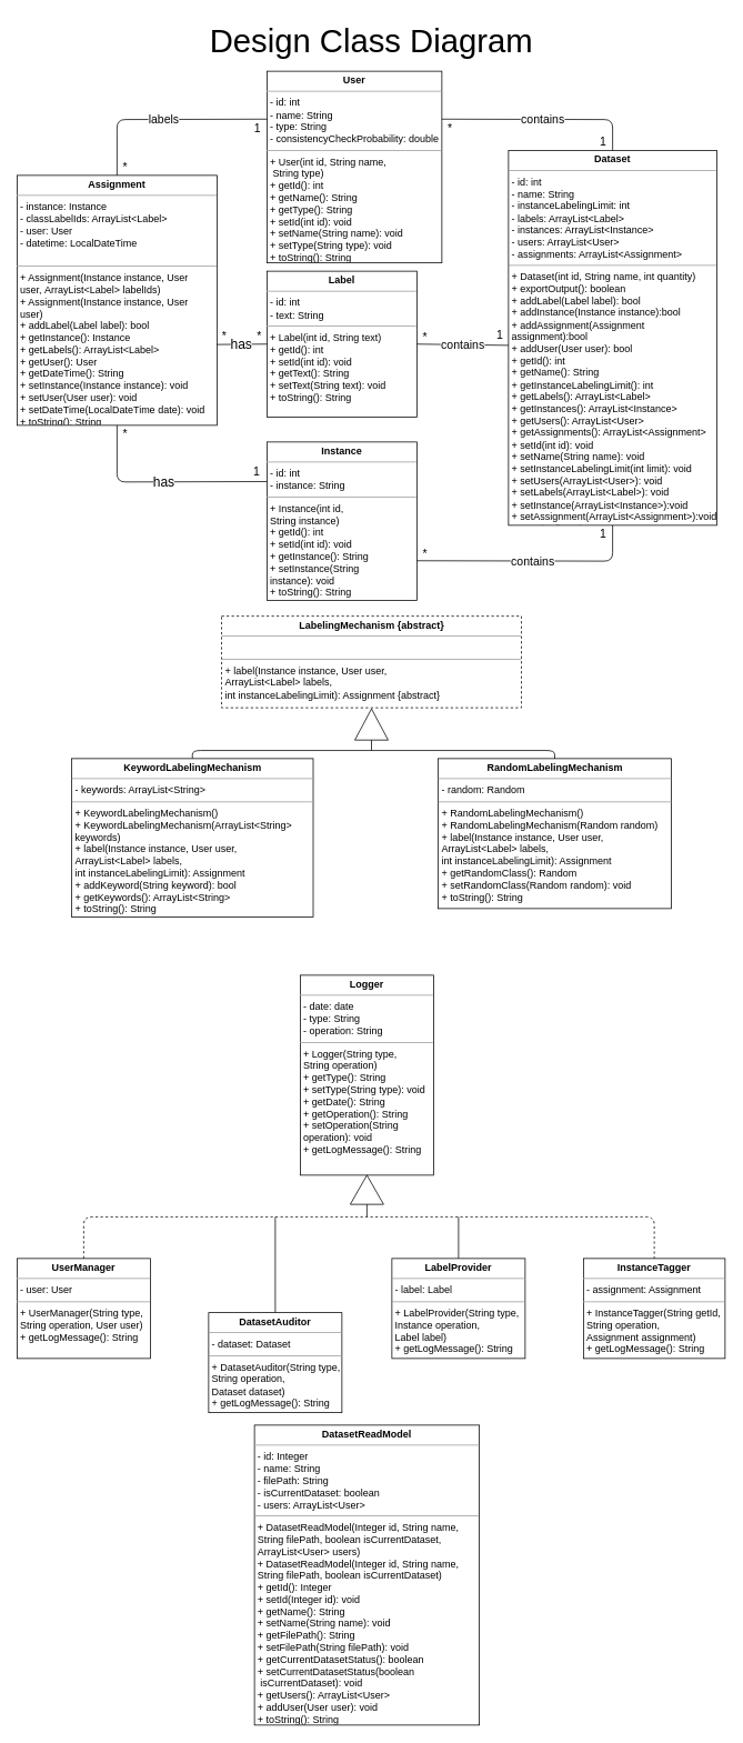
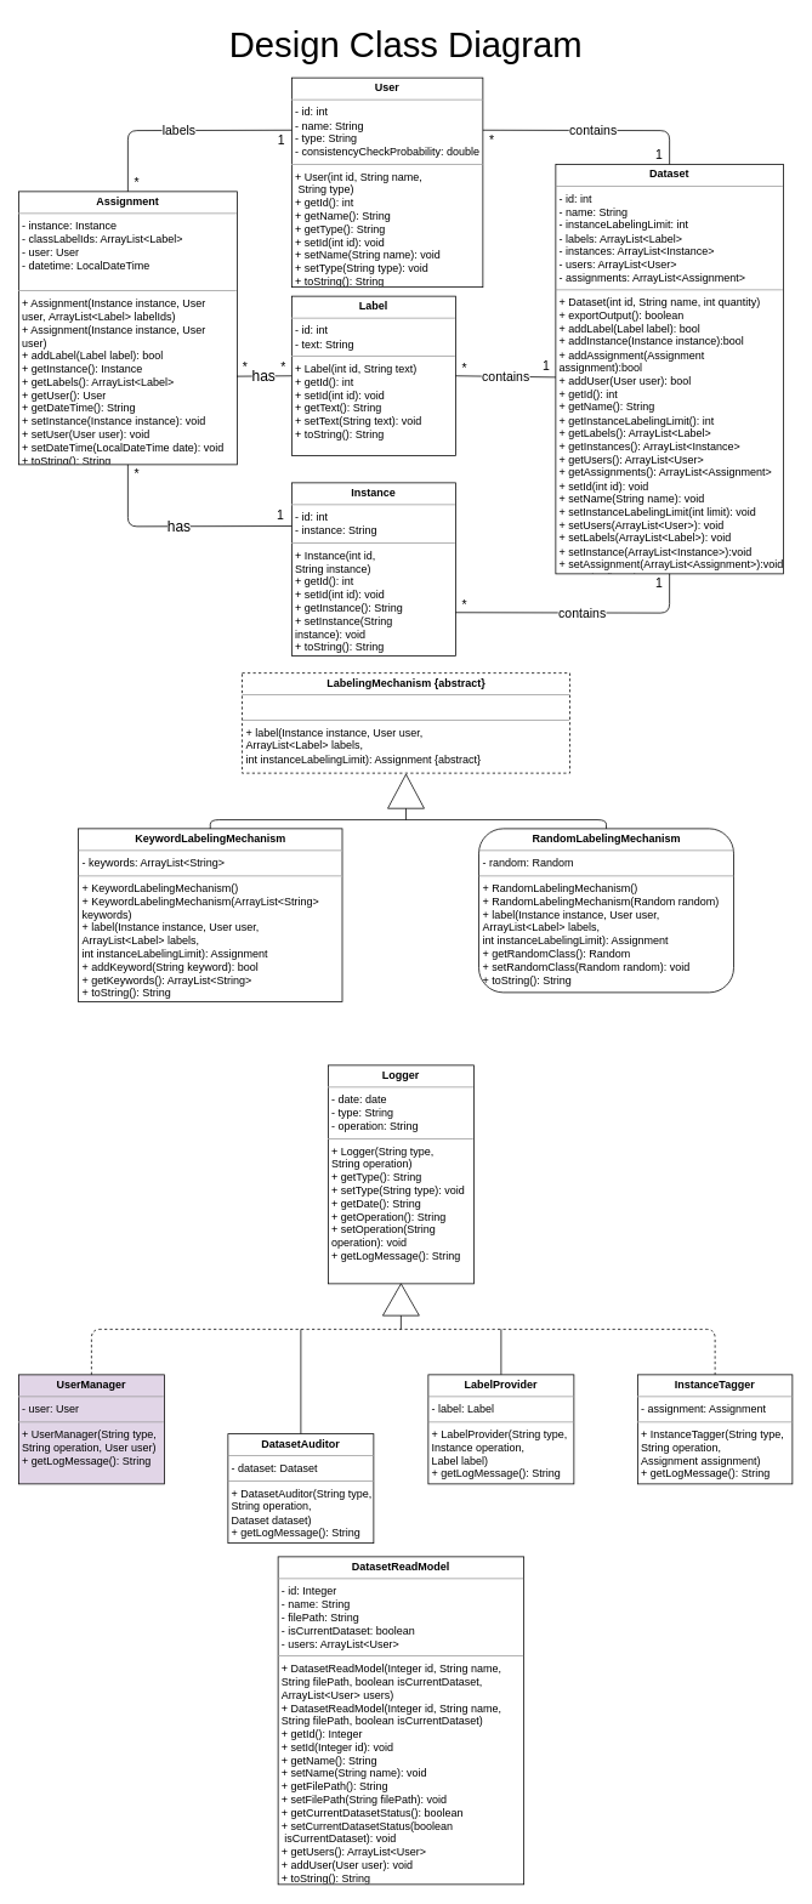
- <mxCell id="7" value="&lt;p style=&quot;margin: 0px ; margin-top: 4px ; text-align: center&quot;&gt;&lt;b&gt;RandomLabelingMechanism&lt;/b&gt;&lt;/p&gt;&lt;hr size=&quot;1&quot;&gt;&lt;p style=&quot;margin: 0px ; margin-left: 4px&quot;&gt;- random: Random&lt;/p&gt;&lt;hr size=&quot;1&quot;&gt;&lt;p style=&quot;margin: 0px 0px 0px 4px&quot;&gt;+ RandomLabelingMechanism()&lt;/p&gt;&lt;p style=&quot;margin: 0px 0px 0px 4px&quot;&gt;+ RandomLabelingMechanism(Random random&lt;span&gt;)&lt;/span&gt;&lt;/p&gt;&lt;p style=&quot;margin: 0px 0px 0px 4px&quot;&gt;+&amp;nbsp;label(Instance instance,&amp;nbsp;User user,&amp;nbsp;&lt;/p&gt;&lt;p style=&quot;margin: 0px 0px 0px 4px&quot;&gt;ArrayList&amp;lt;Label&amp;gt; labels,&lt;/p&gt;&lt;p style=&quot;margin: 0px 0px 0px 4px&quot;&gt;int instanceLabelingLimit): Assignment&lt;/p&gt;&lt;p style=&quot;margin: 0px 0px 0px 4px&quot;&gt;+ getRandomClass(): Random&lt;/p&gt;&lt;p style=&quot;margin: 0px 0px 0px 4px&quot;&gt;+ setRandomClass(Random random): void&lt;/p&gt;&lt;p style=&quot;margin: 0px 0px 0px 4px&quot;&gt;+ toString(): String&amp;nbsp;&lt;/p&gt;" style="verticalAlign=top;align=left;overflow=fill;fontSize=12;fontFamily=Helvetica;html=1;" parent="1" vertex="1"><mxGeometry x="525.5" y="910" width="280" height="180" as="geometry" /></mxCell>
+ <mxCell id="7" value="&lt;p style=&quot;margin: 0px ; margin-top: 4px ; text-align: center&quot;&gt;&lt;b&gt;RandomLabelingMechanism&lt;/b&gt;&lt;/p&gt;&lt;hr size=&quot;1&quot;&gt;&lt;p style=&quot;margin: 0px ; margin-left: 4px&quot;&gt;- random: Random&lt;/p&gt;&lt;hr size=&quot;1&quot;&gt;&lt;p style=&quot;margin: 0px 0px 0px 4px&quot;&gt;+ RandomLabelingMechanism()&lt;/p&gt;&lt;p style=&quot;margin: 0px 0px 0px 4px&quot;&gt;+ RandomLabelingMechanism(Random random&lt;span&gt;)&lt;/span&gt;&lt;/p&gt;&lt;p style=&quot;margin: 0px 0px 0px 4px&quot;&gt;+&amp;nbsp;label(Instance instance,&amp;nbsp;User user,&amp;nbsp;&lt;/p&gt;&lt;p style=&quot;margin: 0px 0px 0px 4px&quot;&gt;ArrayList&amp;lt;Label&amp;gt; labels,&lt;/p&gt;&lt;p style=&quot;margin: 0px 0px 0px 4px&quot;&gt;int instanceLabelingLimit): Assignment&lt;/p&gt;&lt;p style=&quot;margin: 0px 0px 0px 4px&quot;&gt;+ getRandomClass(): Random&lt;/p&gt;&lt;p style=&quot;margin: 0px 0px 0px 4px&quot;&gt;+ setRandomClass(Random random): void&lt;/p&gt;&lt;p style=&quot;margin: 0px 0px 0px 4px&quot;&gt;+ toString(): String&amp;nbsp;&lt;/p&gt;" style="verticalAlign=top;align=left;overflow=fill;fontSize=12;fontFamily=Helvetica;html=1;rounded=1;" parent="1" vertex="1"><mxGeometry x="525.5" y="910" width="280" height="180" as="geometry" /></mxCell>
- <mxCell id="15" value="&lt;p style=&quot;margin: 0px ; margin-top: 4px ; text-align: center&quot;&gt;&lt;b&gt;InstanceTagger&lt;/b&gt;&lt;/p&gt;&lt;hr size=&quot;1&quot;&gt;&lt;p style=&quot;margin: 0px ; margin-left: 4px&quot;&gt;- assignment: Assignment&lt;br&gt;&lt;/p&gt;&lt;hr size=&quot;1&quot;&gt;&lt;p style=&quot;margin: 0px ; margin-left: 4px&quot;&gt;+ InstanceTagger(String getId,&lt;/p&gt;&lt;p style=&quot;margin: 0px ; margin-left: 4px&quot;&gt;String operation,&lt;br&gt;Assignment assignment)&lt;/p&gt;&lt;p style=&quot;margin: 0px ; margin-left: 4px&quot;&gt;+ getLogMessage(): String&lt;/p&gt;" style="verticalAlign=top;align=left;overflow=fill;fontSize=12;fontFamily=Helvetica;html=1;" parent="1" vertex="1"><mxGeometry x="700" y="1510" width="170" height="120" as="geometry" /></mxCell>
+ <mxCell id="15" value="&lt;p style=&quot;margin: 0px ; margin-top: 4px ; text-align: center&quot;&gt;&lt;b&gt;InstanceTagger&lt;/b&gt;&lt;/p&gt;&lt;hr size=&quot;1&quot;&gt;&lt;p style=&quot;margin: 0px ; margin-left: 4px&quot;&gt;- assignment: Assignment&lt;br&gt;&lt;/p&gt;&lt;hr size=&quot;1&quot;&gt;&lt;p style=&quot;margin: 0px ; margin-left: 4px&quot;&gt;+ InstanceTagger(String type,&lt;/p&gt;&lt;p style=&quot;margin: 0px ; margin-left: 4px&quot;&gt;String operation,&lt;br&gt;Assignment assignment)&lt;/p&gt;&lt;p style=&quot;margin: 0px ; margin-left: 4px&quot;&gt;+ getLogMessage(): String&lt;/p&gt;" style="verticalAlign=top;align=left;overflow=fill;fontSize=12;fontFamily=Helvetica;html=1;" parent="1" vertex="1"><mxGeometry x="700" y="1510" width="170" height="120" as="geometry" /></mxCell>
- <mxCell id="14" value="&lt;p style=&quot;margin: 0px ; margin-top: 4px ; text-align: center&quot;&gt;&lt;b&gt;UserManager&lt;/b&gt;&lt;/p&gt;&lt;hr size=&quot;1&quot;&gt;&lt;p style=&quot;margin: 0px ; margin-left: 4px&quot;&gt;- user: User&lt;br&gt;&lt;/p&gt;&lt;hr size=&quot;1&quot;&gt;&lt;p style=&quot;margin: 0px ; margin-left: 4px&quot;&gt;+ UserManager(String type,&lt;/p&gt;&lt;p style=&quot;margin: 0px ; margin-left: 4px&quot;&gt;String operation, User user)&lt;/p&gt;&lt;p style=&quot;margin: 0px ; margin-left: 4px&quot;&gt;+ getLogMessage(): String&lt;/p&gt;" style="verticalAlign=top;align=left;overflow=fill;fontSize=12;fontFamily=Helvetica;html=1;" parent="1" vertex="1"><mxGeometry y="1510" width="160" height="120" as="geometry" x="20" /></mxCell>
+ <mxCell id="14" value="&lt;p style=&quot;margin: 0px ; margin-top: 4px ; text-align: center&quot;&gt;&lt;b&gt;UserManager&lt;/b&gt;&lt;/p&gt;&lt;hr size=&quot;1&quot;&gt;&lt;p style=&quot;margin: 0px ; margin-left: 4px&quot;&gt;- user: User&lt;br&gt;&lt;/p&gt;&lt;hr size=&quot;1&quot;&gt;&lt;p style=&quot;margin: 0px ; margin-left: 4px&quot;&gt;+ UserManager(String type,&lt;/p&gt;&lt;p style=&quot;margin: 0px ; margin-left: 4px&quot;&gt;String operation, User user)&lt;/p&gt;&lt;p style=&quot;margin: 0px ; margin-left: 4px&quot;&gt;+ getLogMessage(): String&lt;/p&gt;" style="verticalAlign=top;align=left;overflow=fill;fontSize=12;fontFamily=Helvetica;html=1;fillColor=#e1d5e7;" parent="1" vertex="1"><mxGeometry y="1510" width="160" height="120" as="geometry" x="20" /></mxCell>
